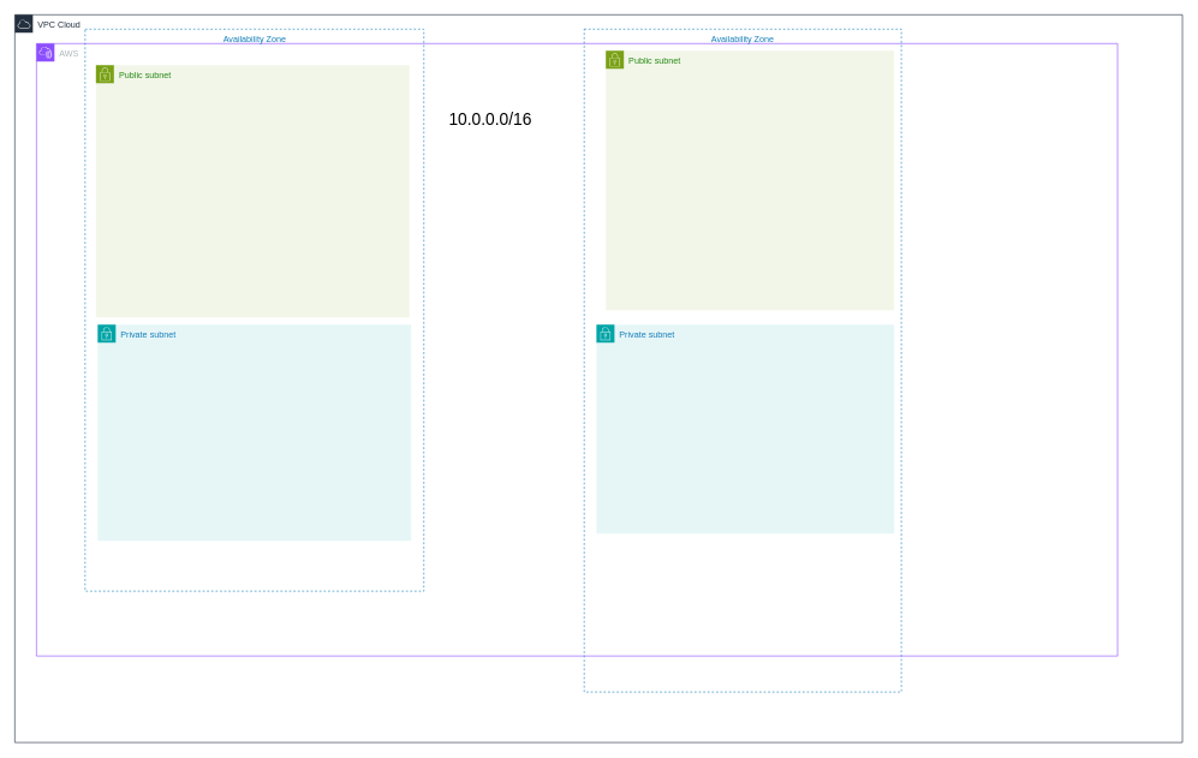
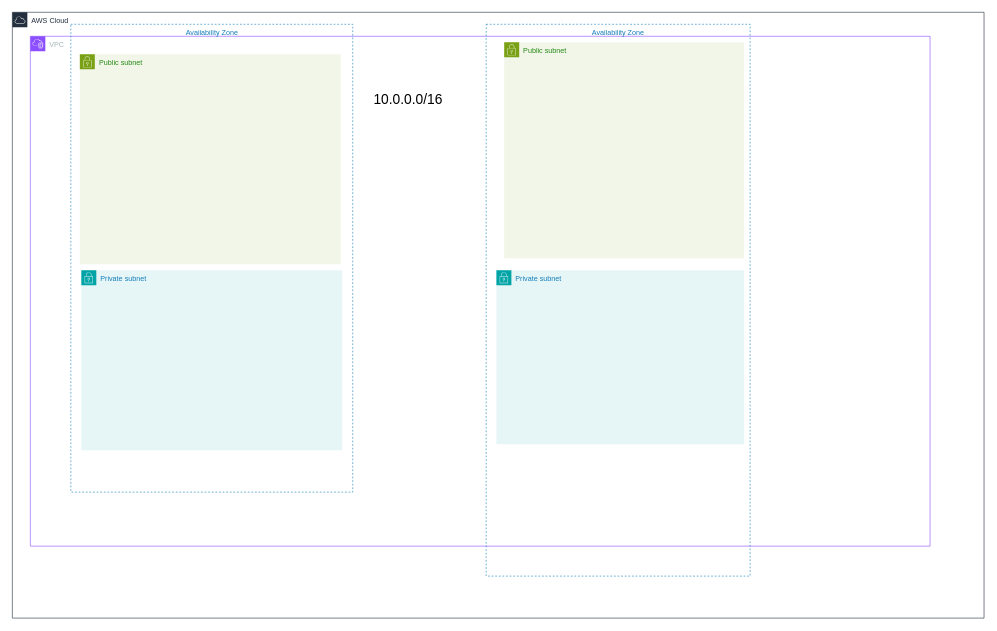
- <mxCell id="2" value="VPC Cloud" style="points=[[0,0],[0.25,0],[0.5,0],[0.75,0],[1,0],[1,0.25],[1,0.5],[1,0.75],[1,1],[0.75,1],[0.5,1],[0.25,1],[0,1],[0,0.75],[0,0.5],[0,0.25]];outlineConnect=0;gradientColor=none;html=1;whiteSpace=wrap;fontSize=12;fontStyle=0;container=1;pointerEvents=0;collapsible=0;recursiveResize=0;shape=mxgraph.aws4.group;grIcon=mxgraph.aws4.group_aws_cloud;strokeColor=#232F3E;fillColor=none;verticalAlign=top;align=left;spacingLeft=30;fontColor=#232F3E;dashed=0;" vertex="1" parent="1"><mxGeometry x="20" y="20" width="1620" height="1010" as="geometry" /></mxCell>
+ <mxCell id="2" value="AWS Cloud" style="points=[[0,0],[0.25,0],[0.5,0],[0.75,0],[1,0],[1,0.25],[1,0.5],[1,0.75],[1,1],[0.75,1],[0.5,1],[0.25,1],[0,1],[0,0.75],[0,0.5],[0,0.25]];outlineConnect=0;gradientColor=none;html=1;whiteSpace=wrap;fontSize=12;fontStyle=0;container=1;pointerEvents=0;collapsible=0;recursiveResize=0;shape=mxgraph.aws4.group;grIcon=mxgraph.aws4.group_aws_cloud;strokeColor=#232F3E;fillColor=none;verticalAlign=top;align=left;spacingLeft=30;fontColor=#232F3E;dashed=0;" vertex="1" parent="1"><mxGeometry x="20" y="20" width="1620" height="1010" as="geometry" /></mxCell>
- <mxCell id="3" value="AWS" style="points=[[0,0],[0.25,0],[0.5,0],[0.75,0],[1,0],[1,0.25],[1,0.5],[1,0.75],[1,1],[0.75,1],[0.5,1],[0.25,1],[0,1],[0,0.75],[0,0.5],[0,0.25]];outlineConnect=0;gradientColor=none;html=1;whiteSpace=wrap;fontSize=12;fontStyle=0;container=0;pointerEvents=0;collapsible=0;recursiveResize=0;shape=mxgraph.aws4.group;grIcon=mxgraph.aws4.group_vpc2;strokeColor=#8C4FFF;fillColor=none;verticalAlign=top;align=left;spacingLeft=30;fontColor=#AAB7B8;dashed=0;" vertex="1" parent="2"><mxGeometry x="30" y="40" width="1500" height="850" as="geometry" /></mxCell>
+ <mxCell id="3" value="VPC" style="points=[[0,0],[0.25,0],[0.5,0],[0.75,0],[1,0],[1,0.25],[1,0.5],[1,0.75],[1,1],[0.75,1],[0.5,1],[0.25,1],[0,1],[0,0.75],[0,0.5],[0,0.25]];outlineConnect=0;gradientColor=none;html=1;whiteSpace=wrap;fontSize=12;fontStyle=0;container=0;pointerEvents=0;collapsible=0;recursiveResize=0;shape=mxgraph.aws4.group;grIcon=mxgraph.aws4.group_vpc2;strokeColor=#8C4FFF;fillColor=none;verticalAlign=top;align=left;spacingLeft=30;fontColor=#AAB7B8;dashed=0;" vertex="1" parent="2"><mxGeometry x="30" y="40" width="1500" height="850" as="geometry" /></mxCell>
